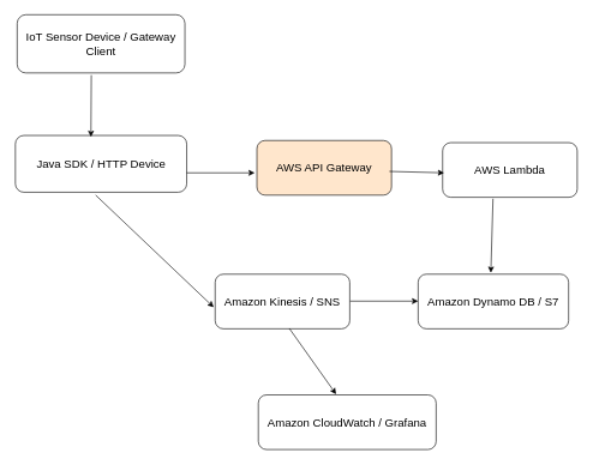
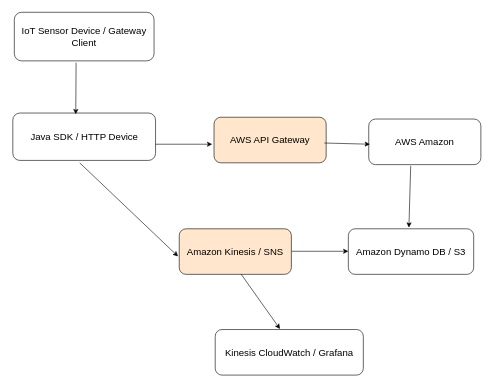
- <mxCell id="7" value="&lt;font style=&quot;font-size: 16px;&quot;&gt;AWS Lambda&lt;/font&gt;" style="rounded=1;whiteSpace=wrap;html=1;" parent="1" vertex="1"><mxGeometry x="614" y="198" width="187" height="76" as="geometry" /></mxCell>
+ <mxCell id="7" value="&lt;font style=&quot;font-size: 16px;&quot;&gt;AWS Amazon&lt;/font&gt;" style="rounded=1;whiteSpace=wrap;html=1;" parent="1" vertex="1"><mxGeometry x="614" y="198" width="187" height="76" as="geometry" /></mxCell>
- <mxCell id="8" value="&lt;font style=&quot;font-size: 16px;&quot;&gt;Amazon Kinesis / SNS&lt;/font&gt;" style="rounded=1;whiteSpace=wrap;html=1;" parent="1" vertex="1"><mxGeometry x="298" y="381" width="187" height="76" as="geometry" /></mxCell>
+ <mxCell id="8" value="&lt;font style=&quot;font-size: 16px;&quot;&gt;Amazon Kinesis / SNS&lt;/font&gt;" style="rounded=1;whiteSpace=wrap;html=1;fillColor=#ffe6cc;" parent="1" vertex="1"><mxGeometry x="298" y="381" width="187" height="76" as="geometry" /></mxCell>
- <mxCell id="9" value="&lt;font style=&quot;font-size: 16px;&quot;&gt;Amazon Dynamo DB / S7&lt;/font&gt;" style="rounded=1;whiteSpace=wrap;html=1;" parent="1" vertex="1"><mxGeometry x="580" y="381" width="209" height="76" as="geometry" /></mxCell>
+ <mxCell id="9" value="&lt;font style=&quot;font-size: 16px;&quot;&gt;Amazon Dynamo DB / S3&lt;/font&gt;" style="rounded=1;whiteSpace=wrap;html=1;" parent="1" vertex="1"><mxGeometry x="580" y="381" width="209" height="76" as="geometry" /></mxCell>
- <mxCell id="14" value="&lt;font style=&quot;font-size: 16px;&quot;&gt;Amazon CloudWatch / Grafana&lt;/font&gt;" style="rounded=1;whiteSpace=wrap;html=1;" parent="1" vertex="1"><mxGeometry x="358" y="549" width="247" height="76" as="geometry" /></mxCell>
+ <mxCell id="14" value="&lt;font style=&quot;font-size: 16px;&quot;&gt;Kinesis CloudWatch / Grafana&lt;/font&gt;" style="rounded=1;whiteSpace=wrap;html=1;" parent="1" vertex="1"><mxGeometry x="358" y="549" width="247" height="76" as="geometry" /></mxCell>
